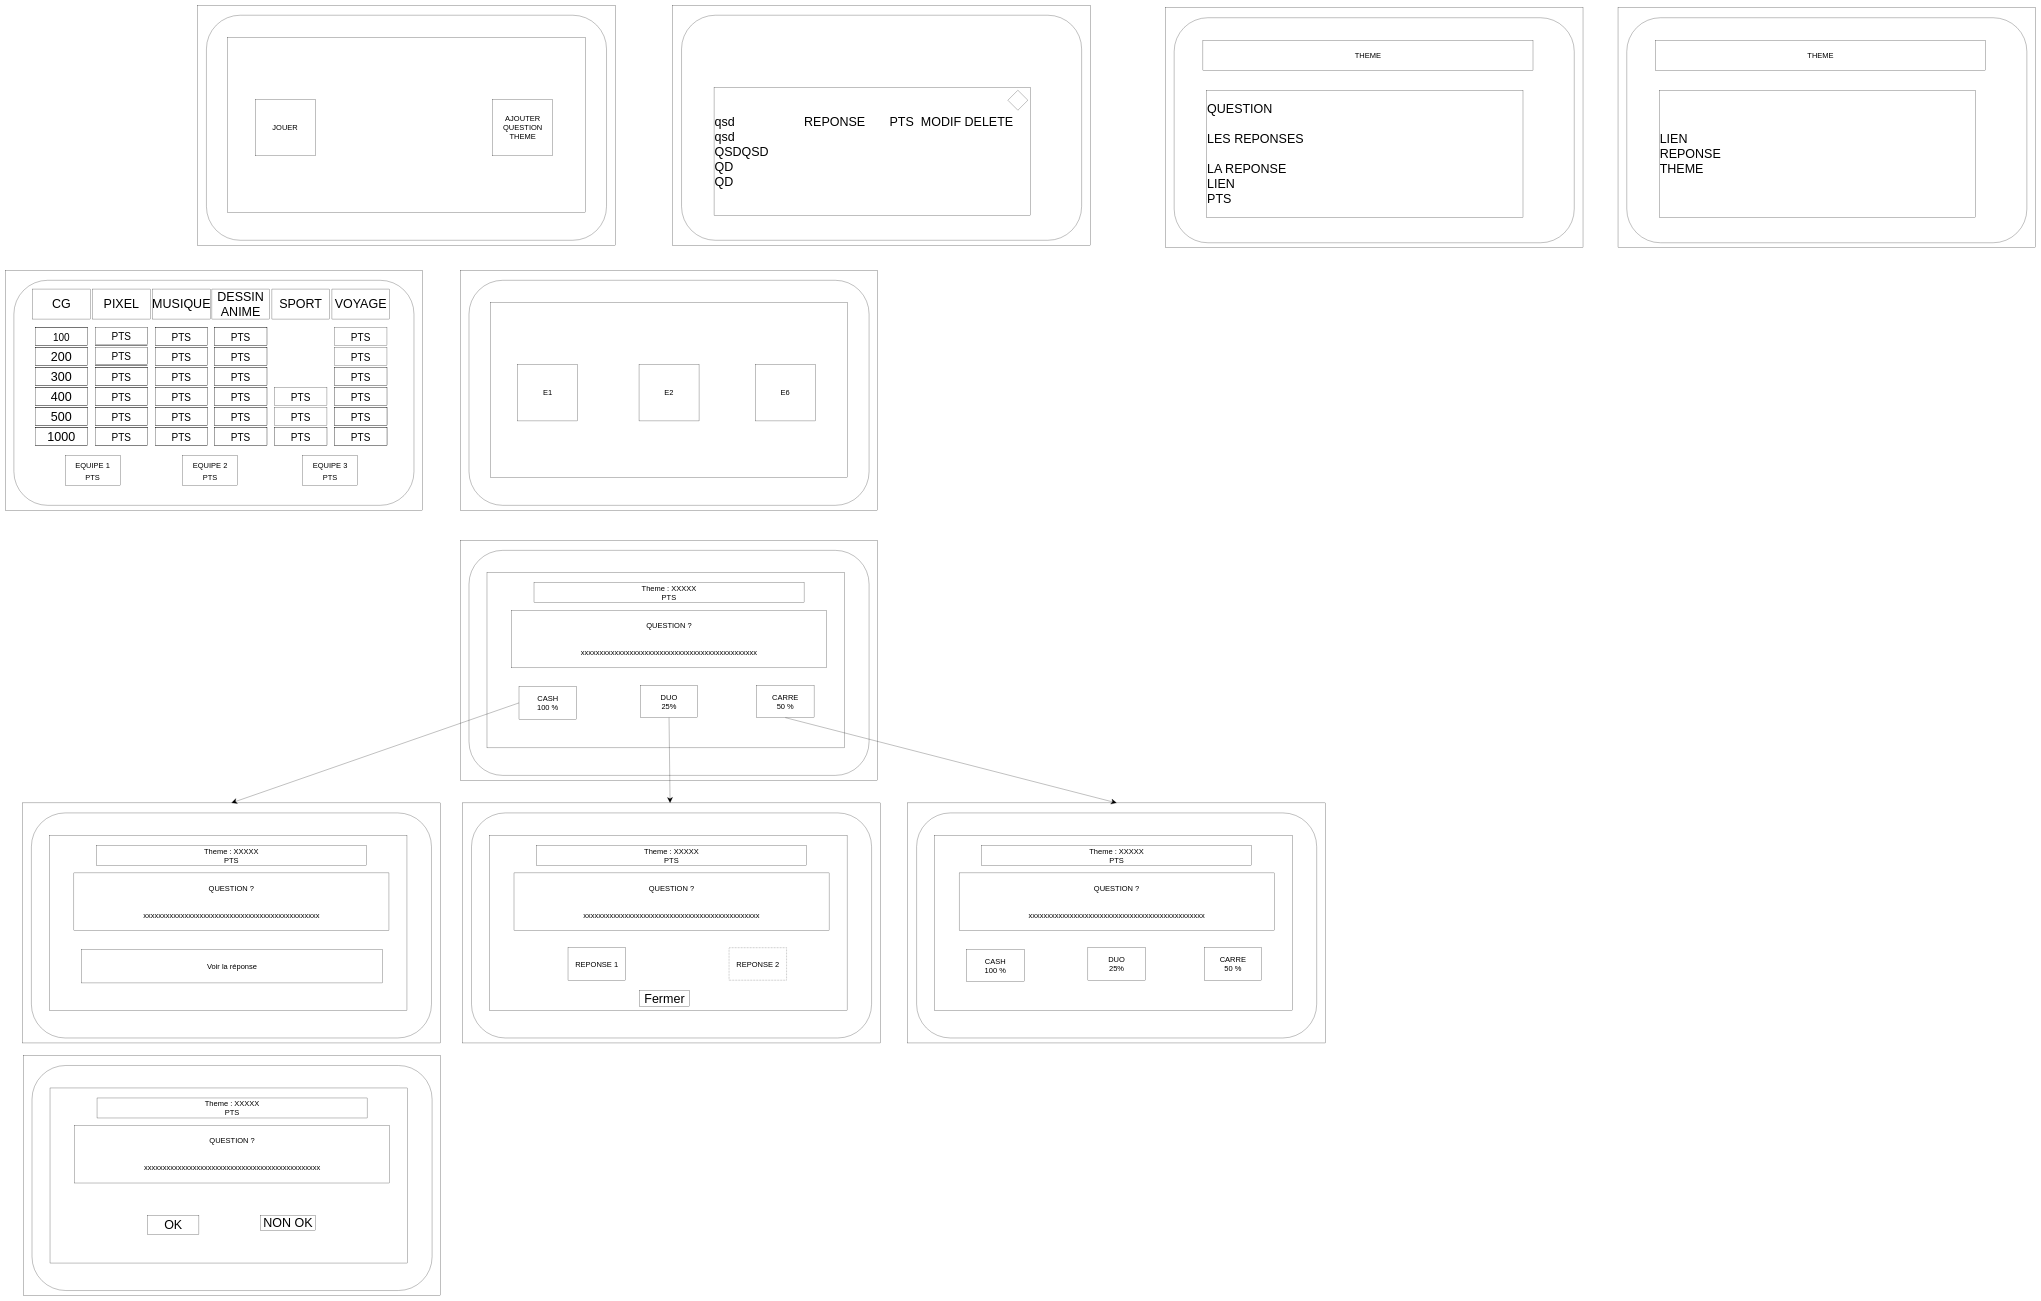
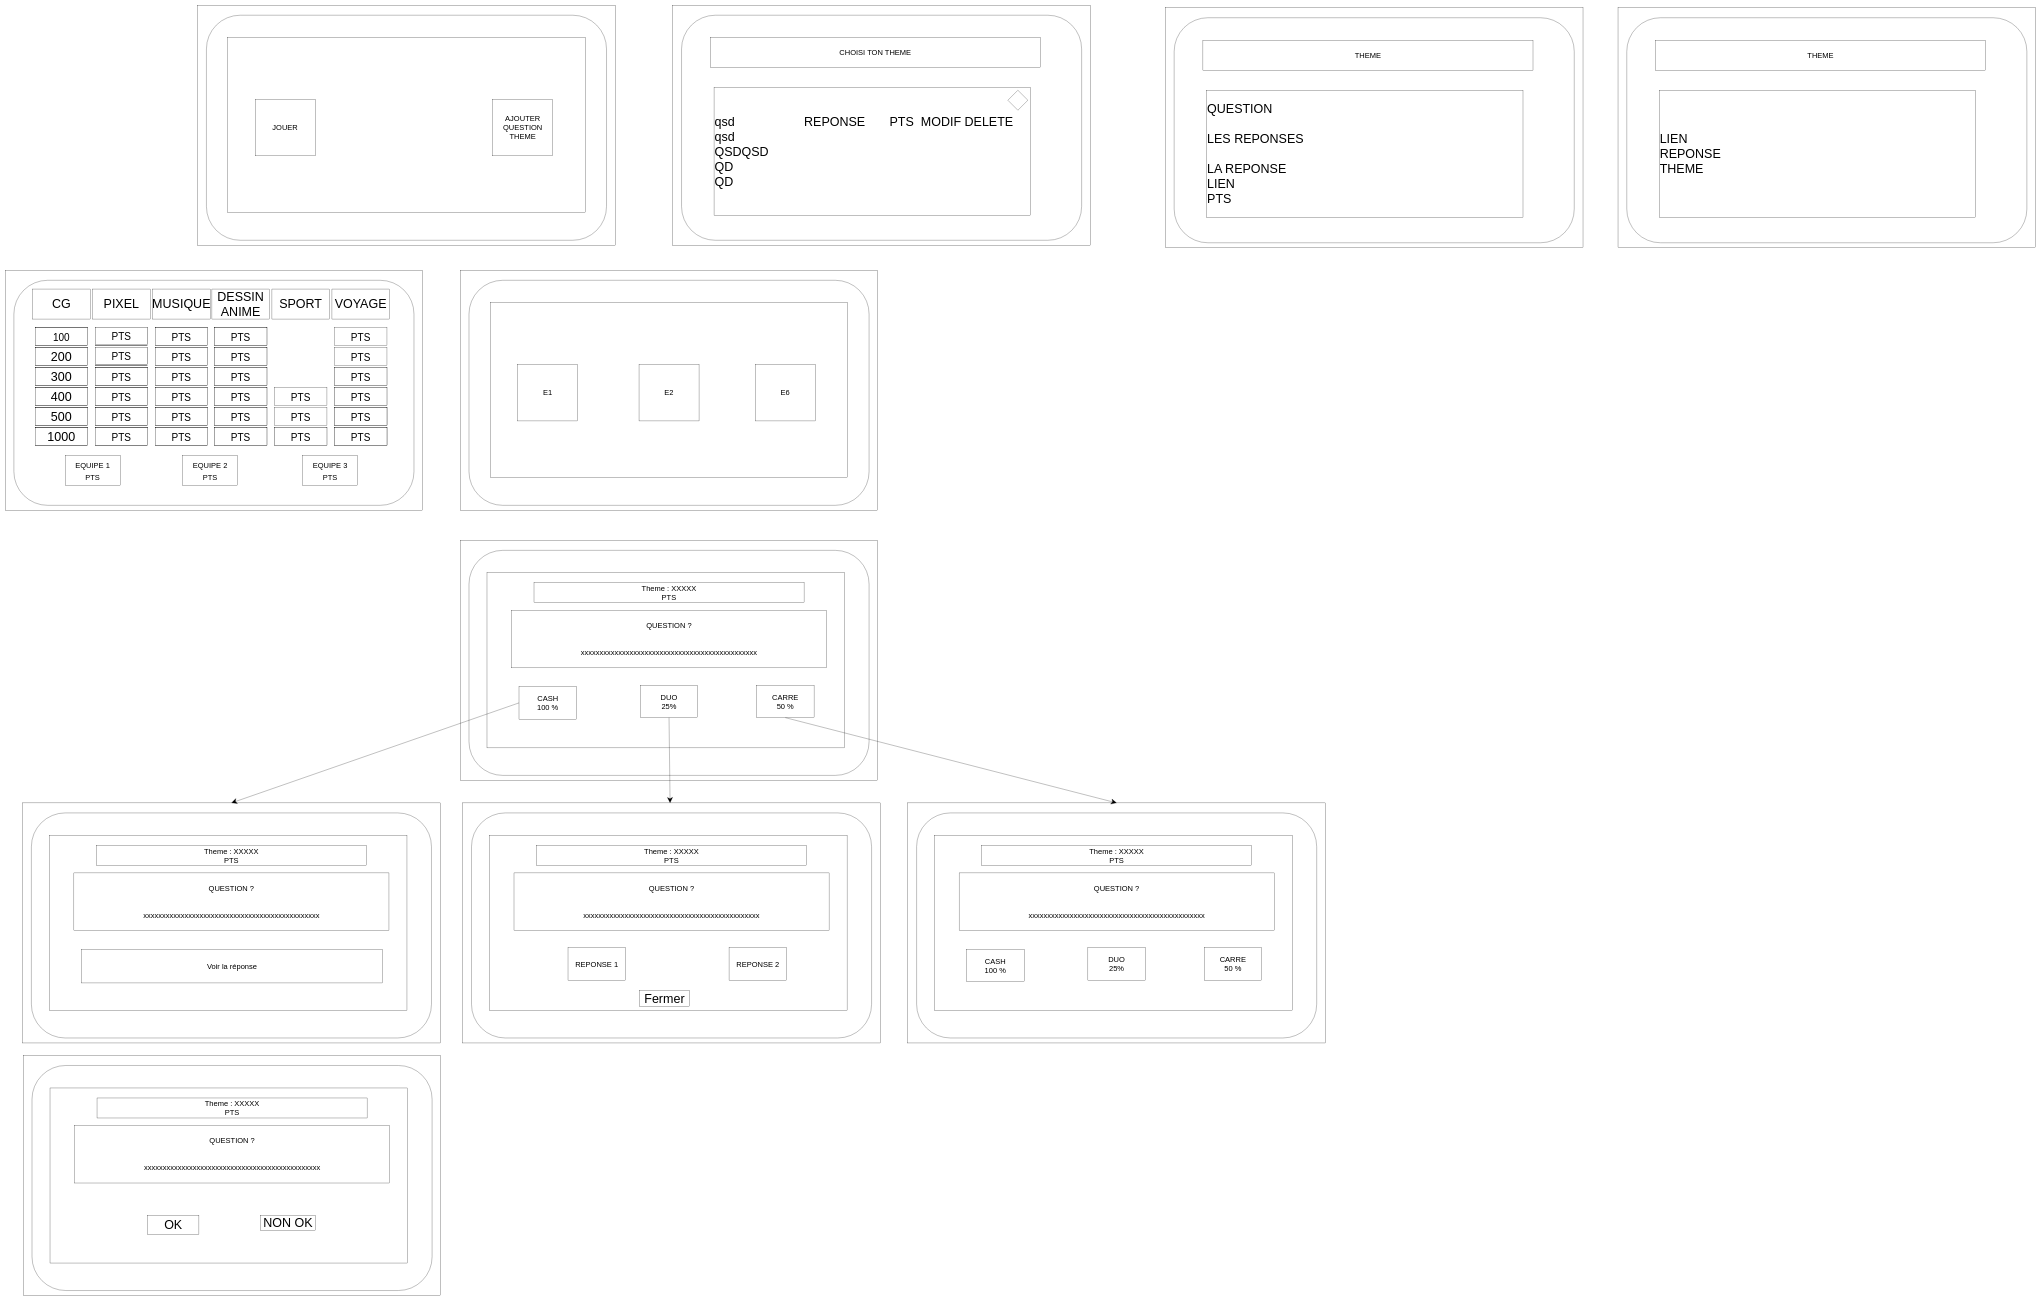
+ <mxCell id="182" value="CHOISI TON THEME" style="rounded=0;whiteSpace=wrap;html=1;fontSize=30;" vertex="1" parent="1"><mxGeometry x="2840" y="150" width="1320" height="120" as="geometry" /></mxCell>
- <mxCell id="112" value="REPONSE 2" style="rounded=0;whiteSpace=wrap;html=1;fontSize=30;dashed=1;" vertex="1" parent="1"><mxGeometry x="2915" y="3789" width="230" height="130" as="geometry" /></mxCell>
+ <mxCell id="112" value="REPONSE 2" style="rounded=0;whiteSpace=wrap;html=1;fontSize=30;" vertex="1" parent="1"><mxGeometry x="2915" y="3789" width="230" height="130" as="geometry" /></mxCell>
